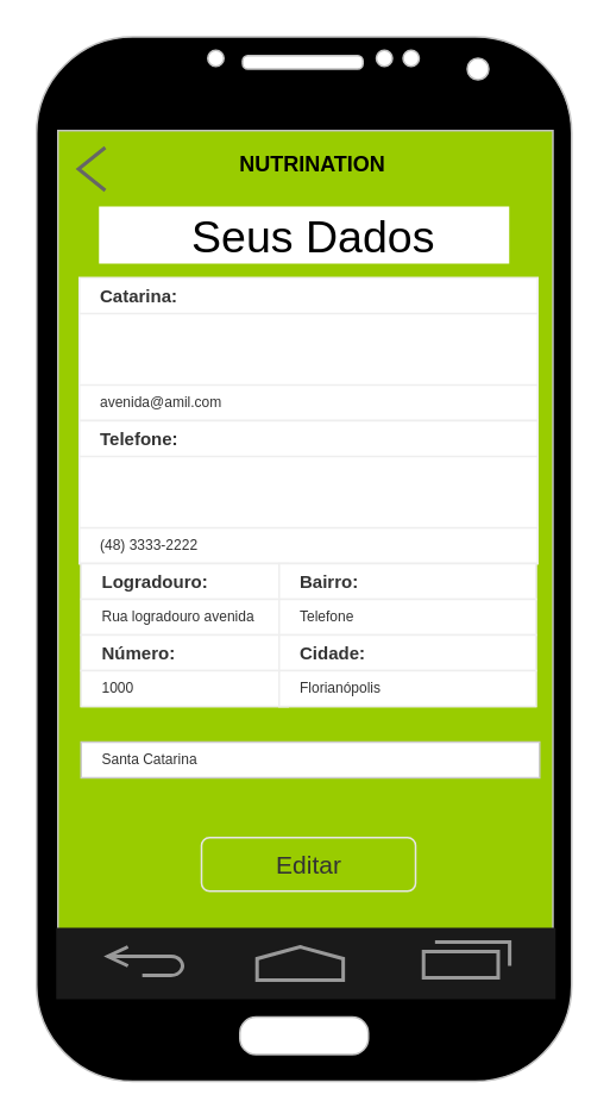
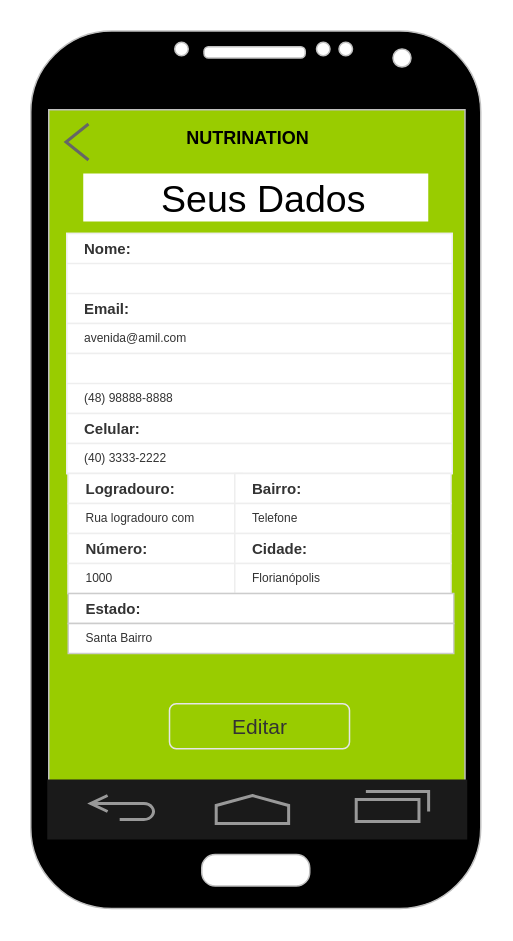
- <mxCell id="6" value="NUTRINATION" style="text;html=1;strokeColor=none;fillColor=none;align=center;verticalAlign=middle;whiteSpace=wrap;rounded=0;fontSize=12;fontColor=#000000;fontStyle=1" vertex="1" parent="1"><mxGeometry x="130" y="82" width="90" height="20" as="geometry" /></mxCell>
+ <mxCell id="6" value="NUTRINATION" style="text;html=1;strokeColor=none;fillColor=none;align=center;verticalAlign=middle;whiteSpace=wrap;rounded=0;fontSize=12;fontColor=#000000;fontStyle=1" vertex="1" parent="1"><mxGeometry x="120" y="82" width="90" height="20" as="geometry" /></mxCell>
- <mxCell id="9" value="Catarina:" style="strokeColor=inherit;fillColor=inherit;gradientColor=inherit;strokeWidth=1;html=1;shadow=0;dashed=0;shape=mxgraph.android.rrect;rSize=0;align=left;spacingLeft=10;fontSize=10;fontColor=#333333;fontStyle=1" vertex="1" parent="8"><mxGeometry width="257" height="20" as="geometry" /></mxCell>
+ <mxCell id="9" value="Nome:" style="strokeColor=inherit;fillColor=inherit;gradientColor=inherit;strokeWidth=1;html=1;shadow=0;dashed=0;shape=mxgraph.android.rrect;rSize=0;align=left;spacingLeft=10;fontSize=10;fontColor=#333333;fontStyle=1" vertex="1" parent="8"><mxGeometry width="257" height="20" as="geometry" /></mxCell>
+ <mxCell id="10" value="Email:" style="strokeColor=inherit;fillColor=inherit;gradientColor=inherit;strokeWidth=1;html=1;shadow=0;dashed=0;shape=mxgraph.android.rrect;rSize=0;align=left;spacingLeft=10;fontSize=10;fontColor=#333333;fontStyle=1" vertex="1" parent="8"><mxGeometry y="40" width="257" height="20" as="geometry" /></mxCell>
- <mxCell id="13" value="Telefone:" style="strokeColor=inherit;fillColor=inherit;gradientColor=inherit;strokeWidth=1;html=1;shadow=0;dashed=0;shape=mxgraph.android.rrect;rSize=0;align=left;spacingLeft=10;fontSize=10;fontColor=#333333;fontStyle=1" vertex="1" parent="12"><mxGeometry width="257" height="20" as="geometry" /></mxCell>
+ <mxCell id="14" value="(48) 98888-8888" style="strokeColor=inherit;fillColor=inherit;gradientColor=inherit;strokeWidth=1;html=1;shadow=0;dashed=0;shape=mxgraph.android.rrect;rSize=0;align=left;spacingLeft=10;fontSize=8;fontColor=#333333;" vertex="1" parent="12"><mxGeometry y="20" width="257" height="20" as="geometry" /></mxCell>
+ <mxCell id="15" value="Celular:" style="strokeColor=inherit;fillColor=inherit;gradientColor=inherit;strokeWidth=1;html=1;shadow=0;dashed=0;shape=mxgraph.android.rrect;rSize=0;align=left;spacingLeft=10;fontSize=10;fontColor=#333333;fontStyle=1" vertex="1" parent="12"><mxGeometry y="40" width="257" height="20" as="geometry" /></mxCell>
- <mxCell id="16" value="(48) 3333-2222" style="strokeColor=inherit;fillColor=inherit;gradientColor=inherit;strokeWidth=1;html=1;shadow=0;dashed=0;shape=mxgraph.android.rrect;rSize=0;align=left;spacingLeft=10;fontSize=8;fontColor=#333333;" vertex="1" parent="12"><mxGeometry y="60" width="257" height="20" as="geometry" /></mxCell>
+ <mxCell id="16" value="(40) 3333-2222" style="strokeColor=inherit;fillColor=inherit;gradientColor=inherit;strokeWidth=1;html=1;shadow=0;dashed=0;shape=mxgraph.android.rrect;rSize=0;align=left;spacingLeft=10;fontSize=8;fontColor=#333333;" vertex="1" parent="12"><mxGeometry y="60" width="257" height="20" as="geometry" /></mxCell>
- <mxCell id="19" value="Rua logradouro avenida" style="strokeColor=inherit;fillColor=inherit;gradientColor=inherit;strokeWidth=1;html=1;shadow=0;dashed=0;shape=mxgraph.android.rrect;rSize=0;align=left;spacingLeft=10;fontSize=8;fontColor=#333333;" vertex="1" parent="17"><mxGeometry y="20" width="116" height="20" as="geometry" /></mxCell>
+ <mxCell id="19" value="Rua logradouro com" style="strokeColor=inherit;fillColor=inherit;gradientColor=inherit;strokeWidth=1;html=1;shadow=0;dashed=0;shape=mxgraph.android.rrect;rSize=0;align=left;spacingLeft=10;fontSize=8;fontColor=#333333;" vertex="1" parent="17"><mxGeometry y="20" width="116" height="20" as="geometry" /></mxCell>
+ <mxCell id="27" value="Estado:" style="strokeColor=#CCCCCC;fillColor=inherit;gradientColor=inherit;strokeWidth=1;html=1;shadow=0;dashed=0;shape=mxgraph.android.rrect;rSize=0;align=left;spacingLeft=10;fontSize=10;fontColor=#333333;fontStyle=1" vertex="1" parent="1"><mxGeometry x="45" y="395" width="257" height="20" as="geometry" /></mxCell>
- <mxCell id="28" value="Santa Catarina" style="strokeColor=#CCCCCC;fillColor=inherit;gradientColor=inherit;strokeWidth=1;html=1;shadow=0;dashed=0;shape=mxgraph.android.rrect;rSize=0;align=left;spacingLeft=10;fontSize=8;fontColor=#333333;" vertex="1" parent="1"><mxGeometry x="45" y="415" width="257" height="20" as="geometry" /></mxCell>
+ <mxCell id="28" value="Santa Bairro" style="strokeColor=#CCCCCC;fillColor=inherit;gradientColor=inherit;strokeWidth=1;html=1;shadow=0;dashed=0;shape=mxgraph.android.rrect;rSize=0;align=left;spacingLeft=10;fontSize=8;fontColor=#333333;" vertex="1" parent="1"><mxGeometry x="45" y="415" width="257" height="20" as="geometry" /></mxCell>
